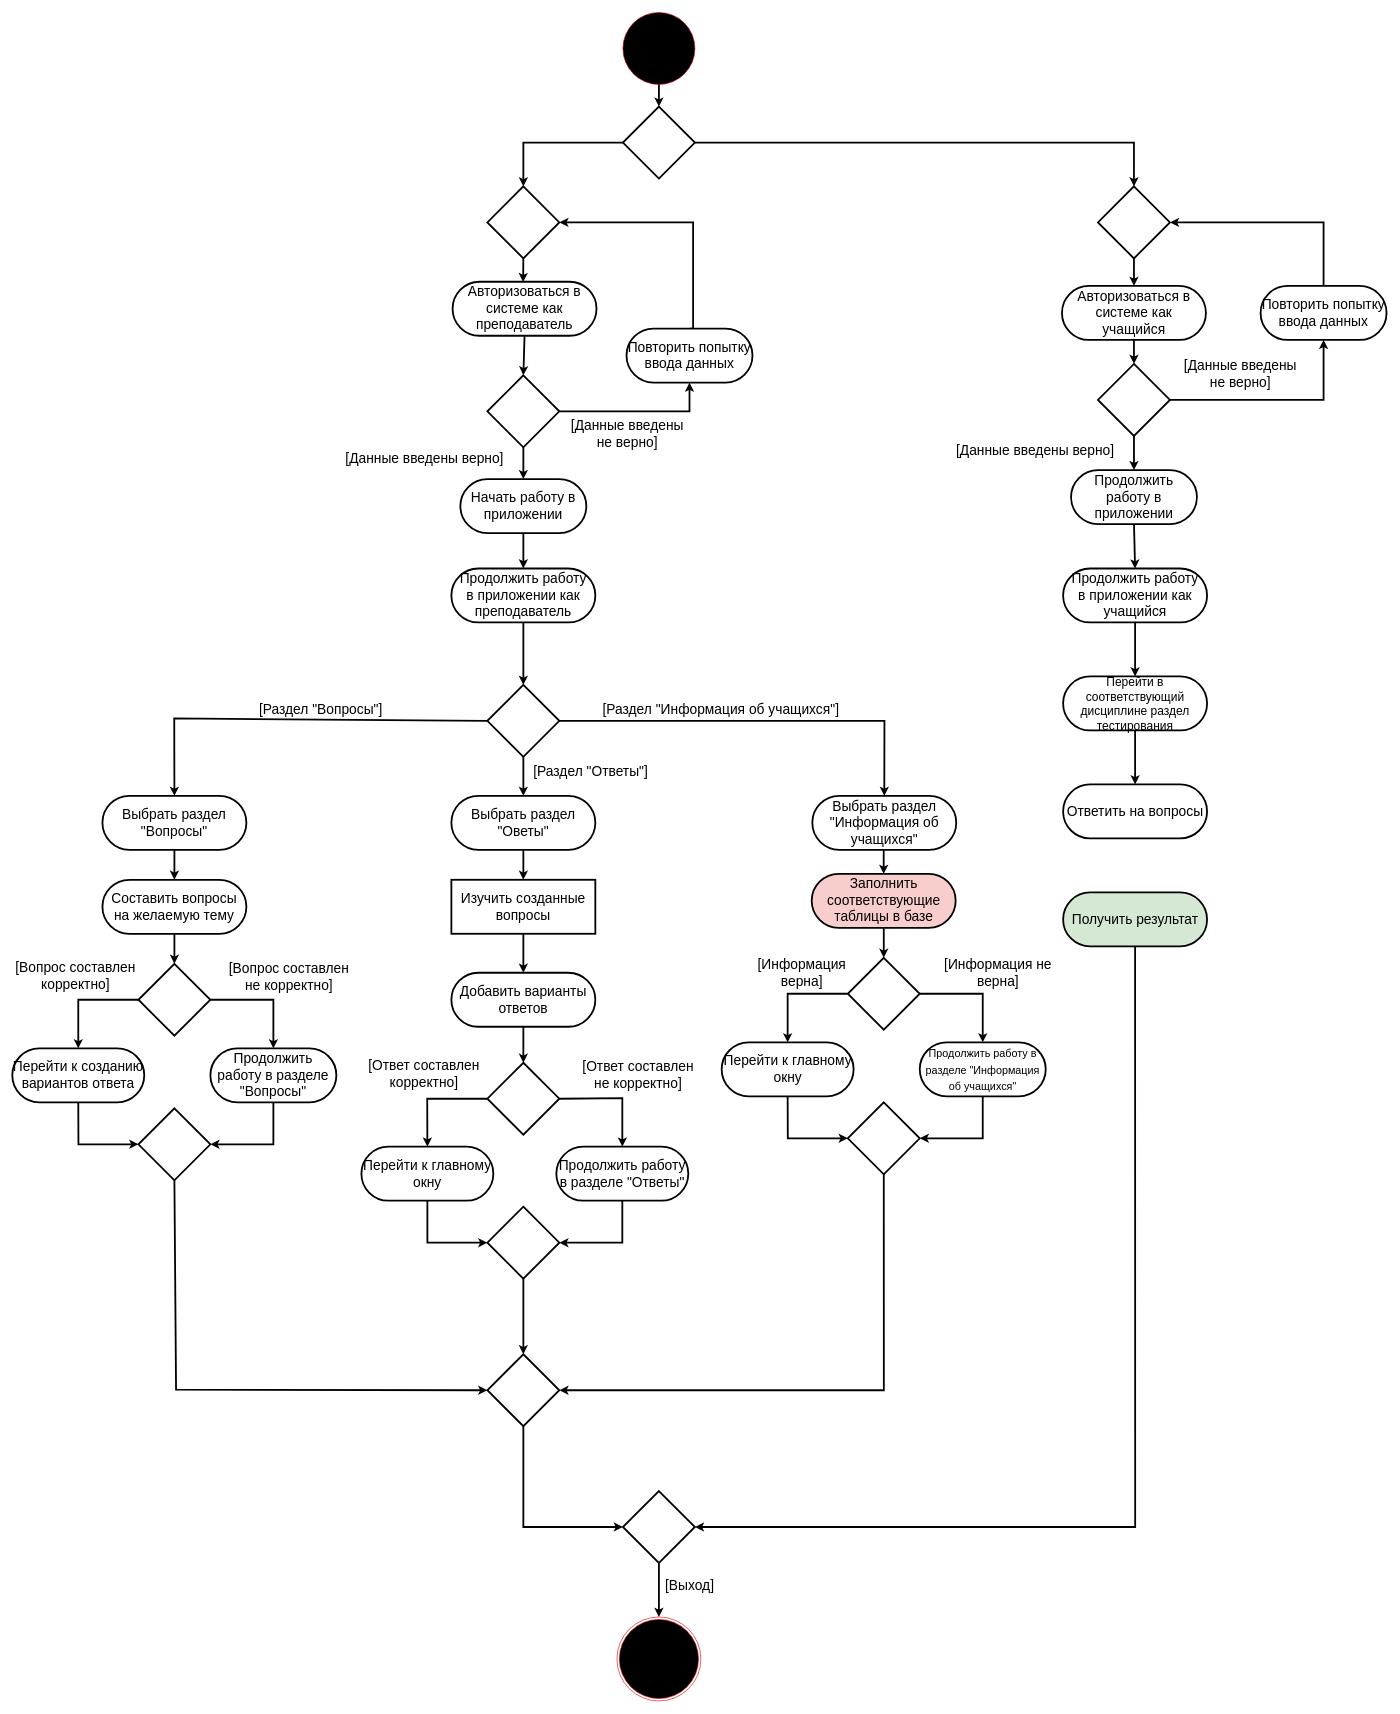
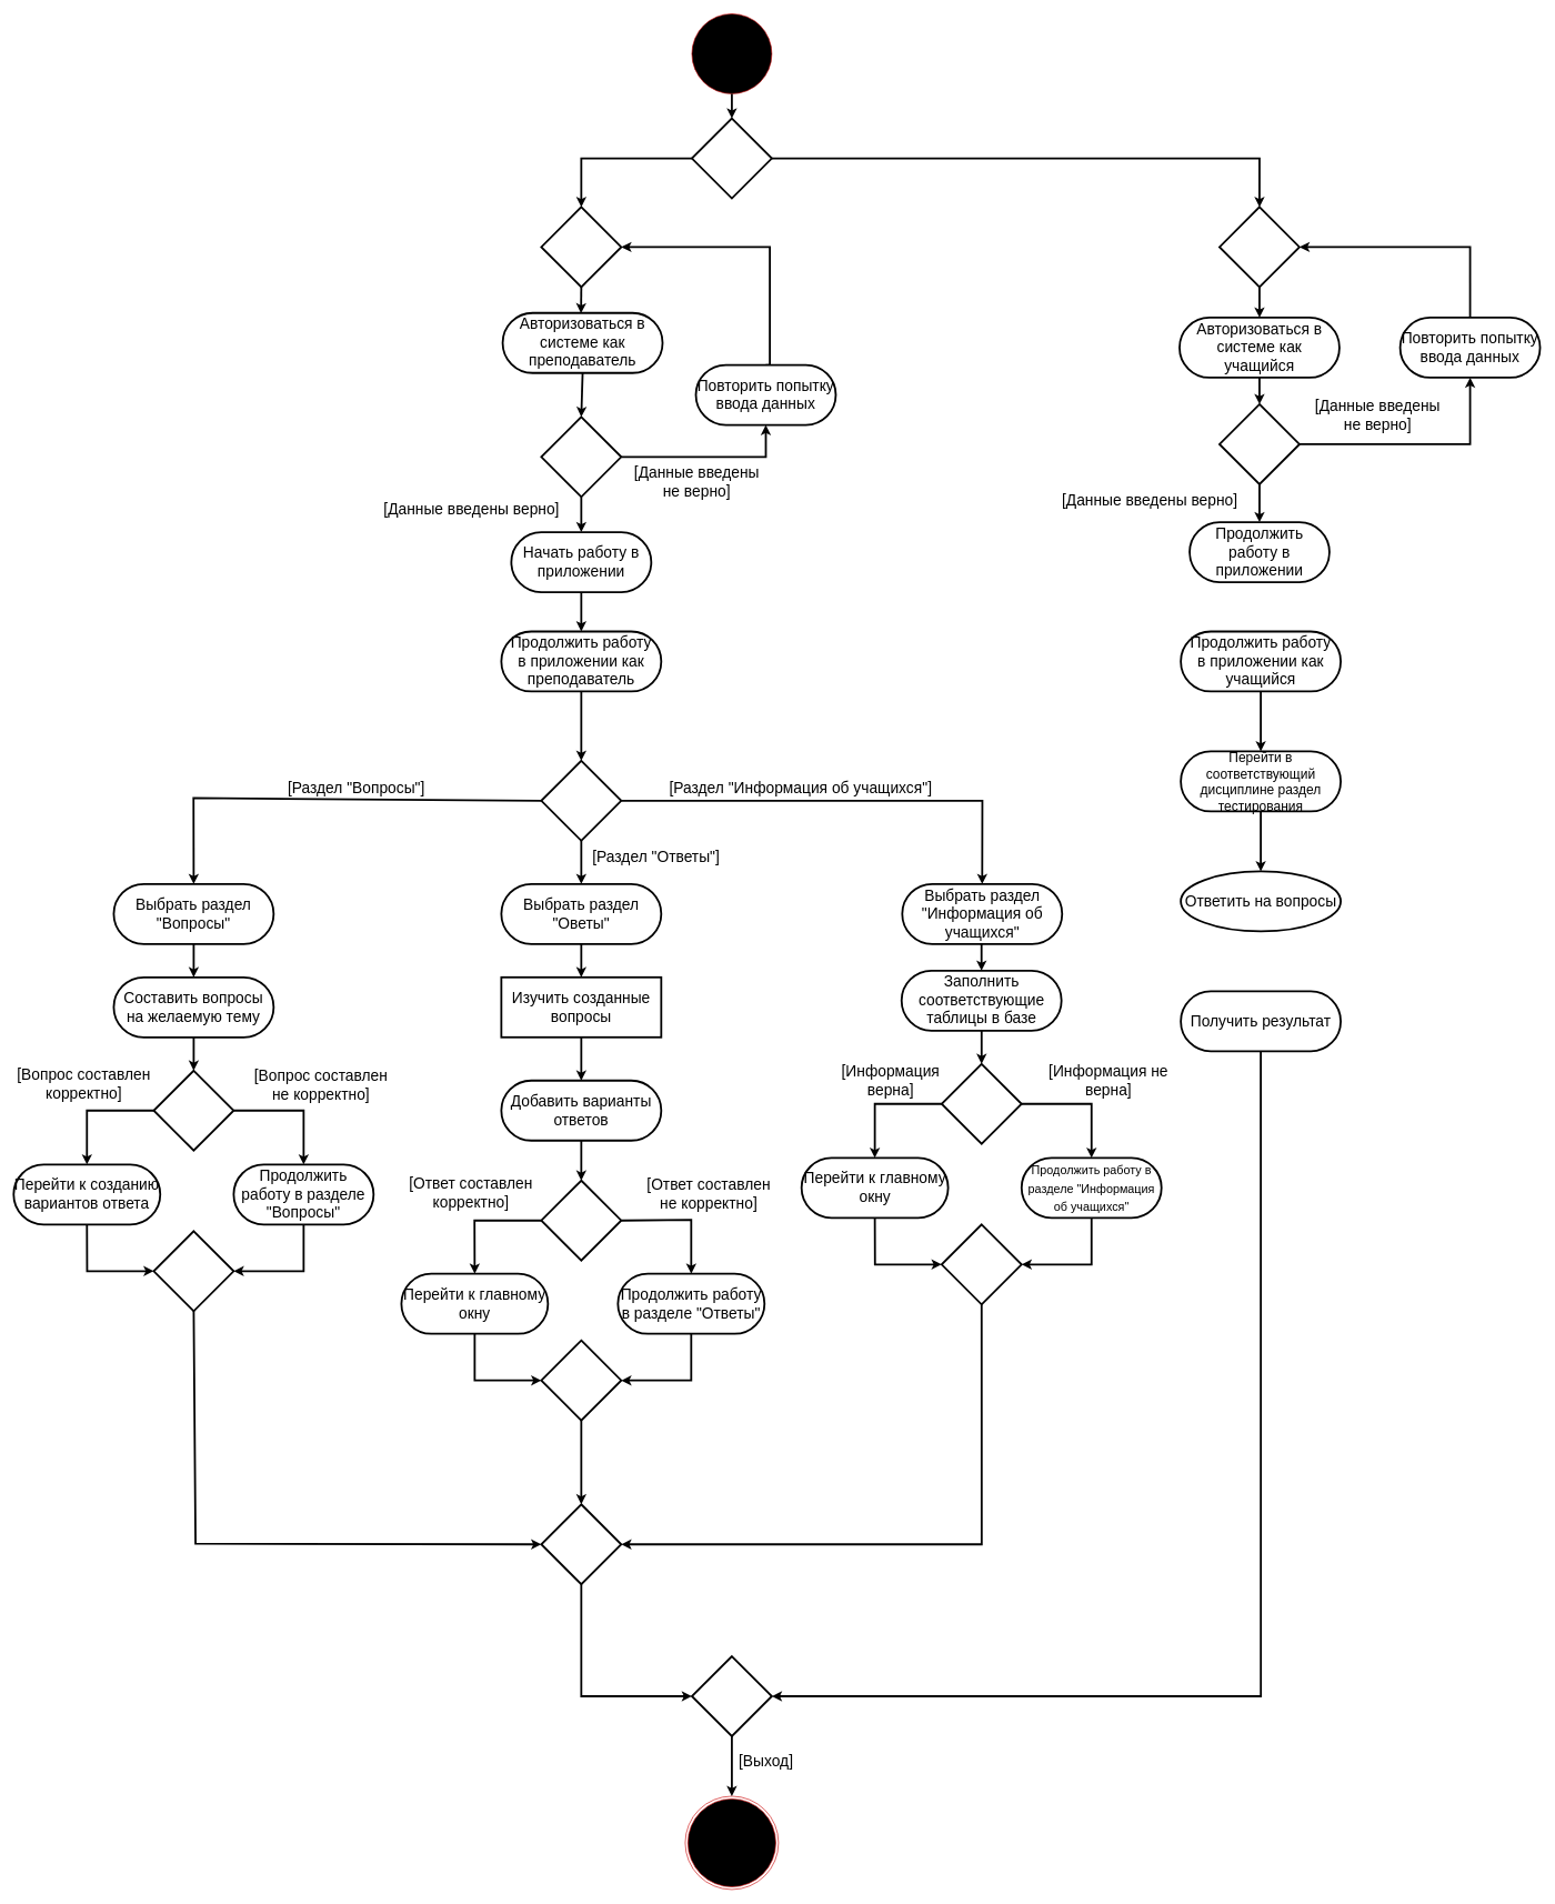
- <mxCell id="87" value="" style="endArrow=classic;html=1;rounded=0;strokeWidth=3;entryX=0.5;entryY=0;entryDx=0;entryDy=0;exitX=0.5;exitY=1;exitDx=0;exitDy=0;" parent="1" source="79" target="88" edge="1"><mxGeometry width="50" height="50" relative="1" as="geometry"><mxPoint x="1891.87" y="800" as="sourcePoint" /><mxPoint x="1891.87" y="947" as="targetPoint" /><Array as="points" /></mxGeometry></mxCell>
- <mxCell id="92" value="Ответить на вопросы" style="rounded=1;whiteSpace=wrap;html=1;sketch=0;fontSize=23;strokeColor=#000000;strokeWidth=3;fillColor=#FFFFFF;arcSize=50;" parent="1" vertex="1"><mxGeometry x="1771.87" y="1307" width="240" height="90" as="geometry" /></mxCell>
+ <mxCell id="92" value="Ответить на вопросы" style="ellipse;whiteSpace=wrap;html=1;sketch=0;fontSize=23;strokeColor=#000000;strokeWidth=3;fillColor=#FFFFFF;arcSize=50;" parent="1" vertex="1"><mxGeometry x="1771.87" y="1307" width="240" height="90" as="geometry" /></mxCell>
- <mxCell id="12" value="Заполнить соответствующие таблицы в базе" style="rounded=1;whiteSpace=wrap;html=1;sketch=0;fontSize=23;strokeColor=#000000;strokeWidth=3;fillColor=#f8cecc;arcSize=50;" parent="1" vertex="1"><mxGeometry x="1352.74" y="1456" width="240" height="90" as="geometry" /></mxCell>
+ <mxCell id="12" value="Заполнить соответствующие таблицы в базе" style="rounded=1;whiteSpace=wrap;html=1;sketch=0;fontSize=23;strokeColor=#000000;strokeWidth=3;fillColor=#FFFFFF;arcSize=50;" parent="1" vertex="1"><mxGeometry x="1352.74" y="1456" width="240" height="90" as="geometry" /></mxCell>
- <mxCell id="94" value="Получить результат" style="rounded=1;whiteSpace=wrap;html=1;sketch=0;fontSize=23;strokeColor=#000000;strokeWidth=3;fillColor=#d5e8d4;arcSize=50;" parent="1" vertex="1"><mxGeometry x="1771.87" y="1487" width="240" height="90" as="geometry" /></mxCell>
+ <mxCell id="94" value="Получить результат" style="rounded=1;whiteSpace=wrap;html=1;sketch=0;fontSize=23;strokeColor=#000000;strokeWidth=3;fillColor=#FFFFFF;arcSize=50;" parent="1" vertex="1"><mxGeometry x="1771.87" y="1487" width="240" height="90" as="geometry" /></mxCell>
